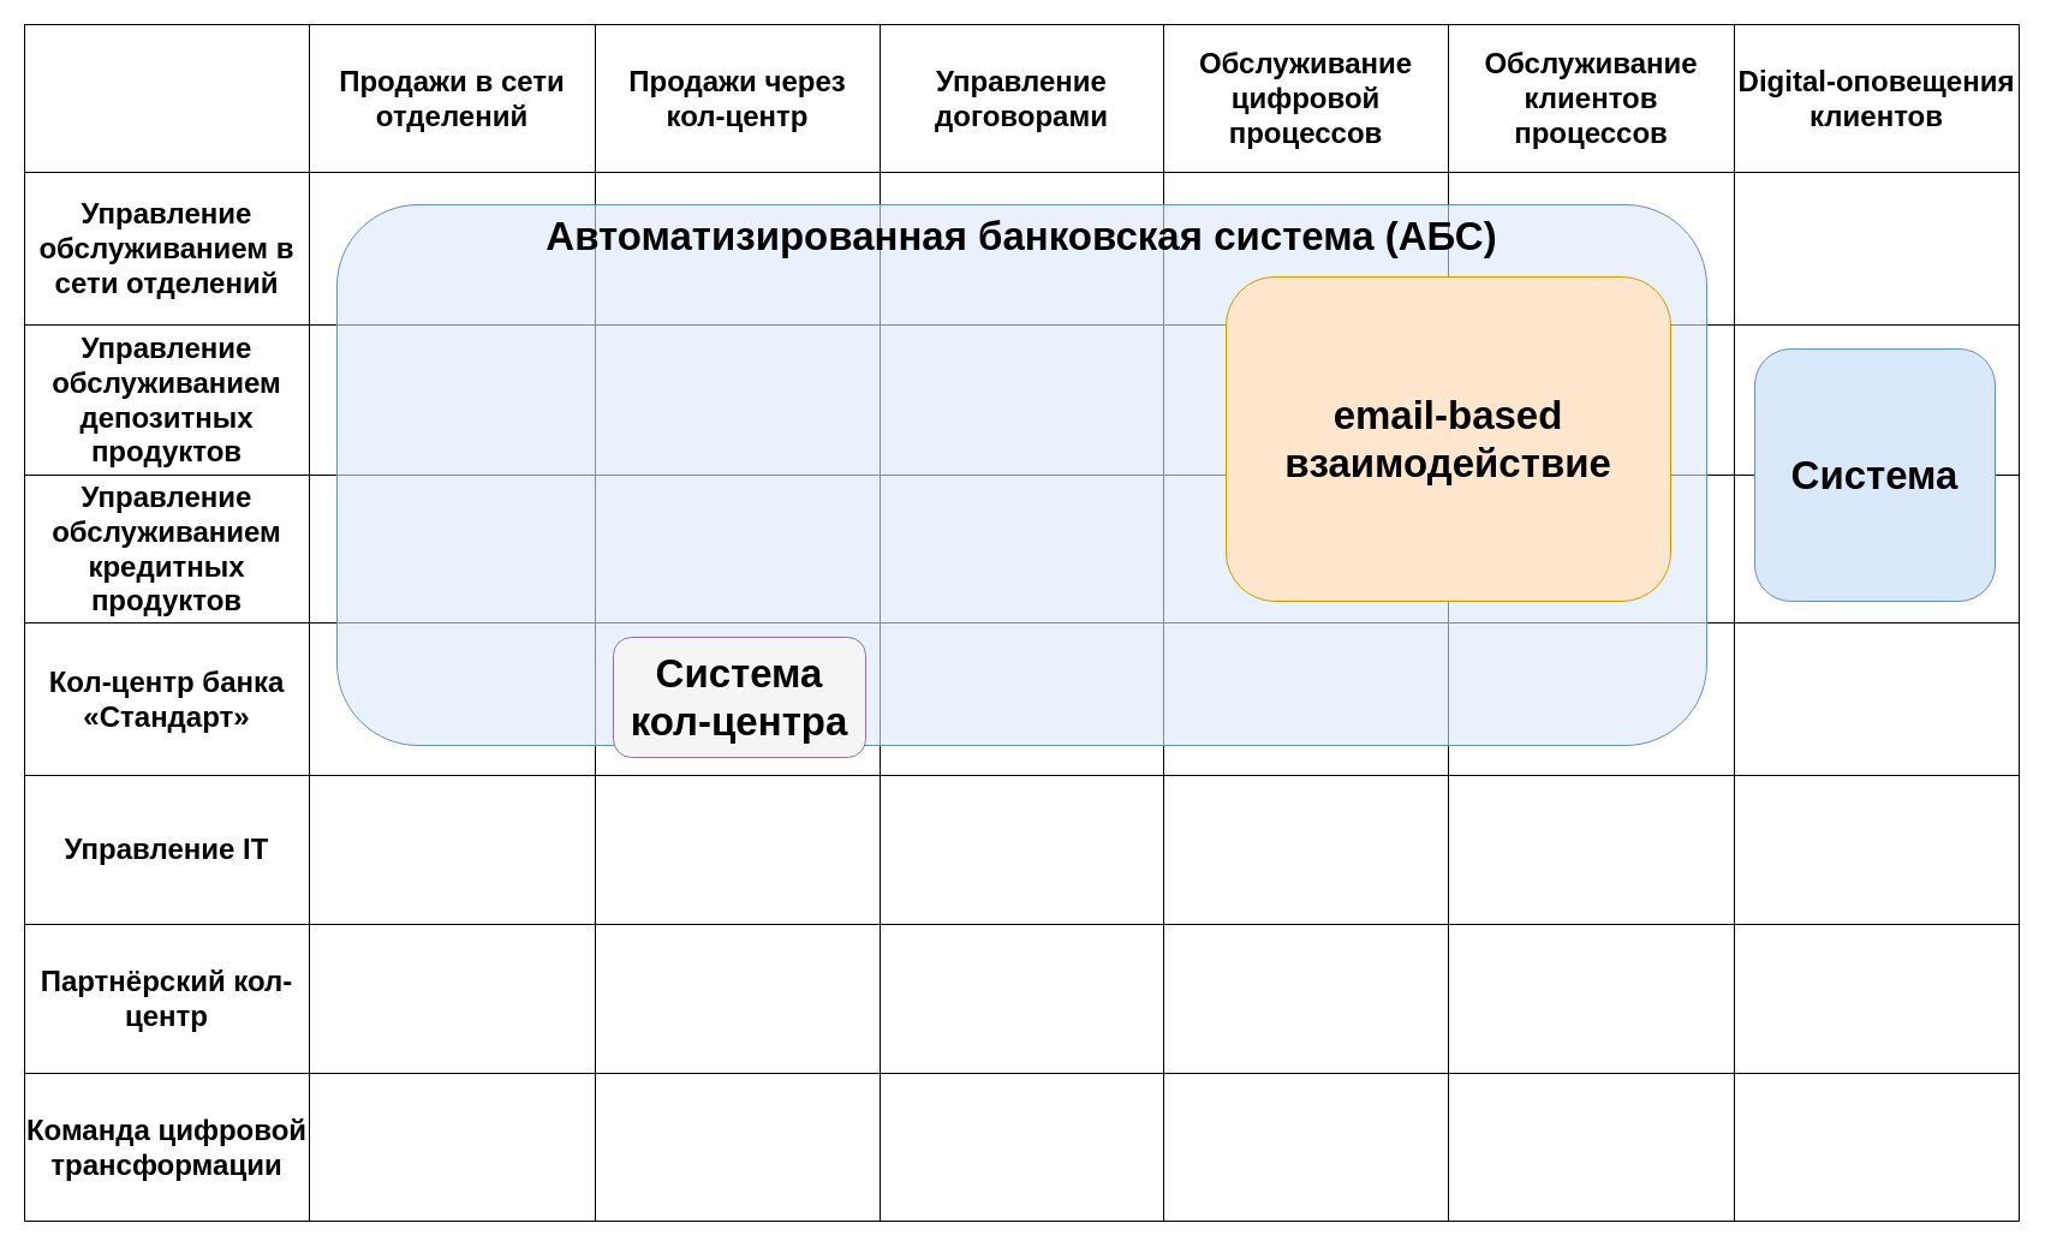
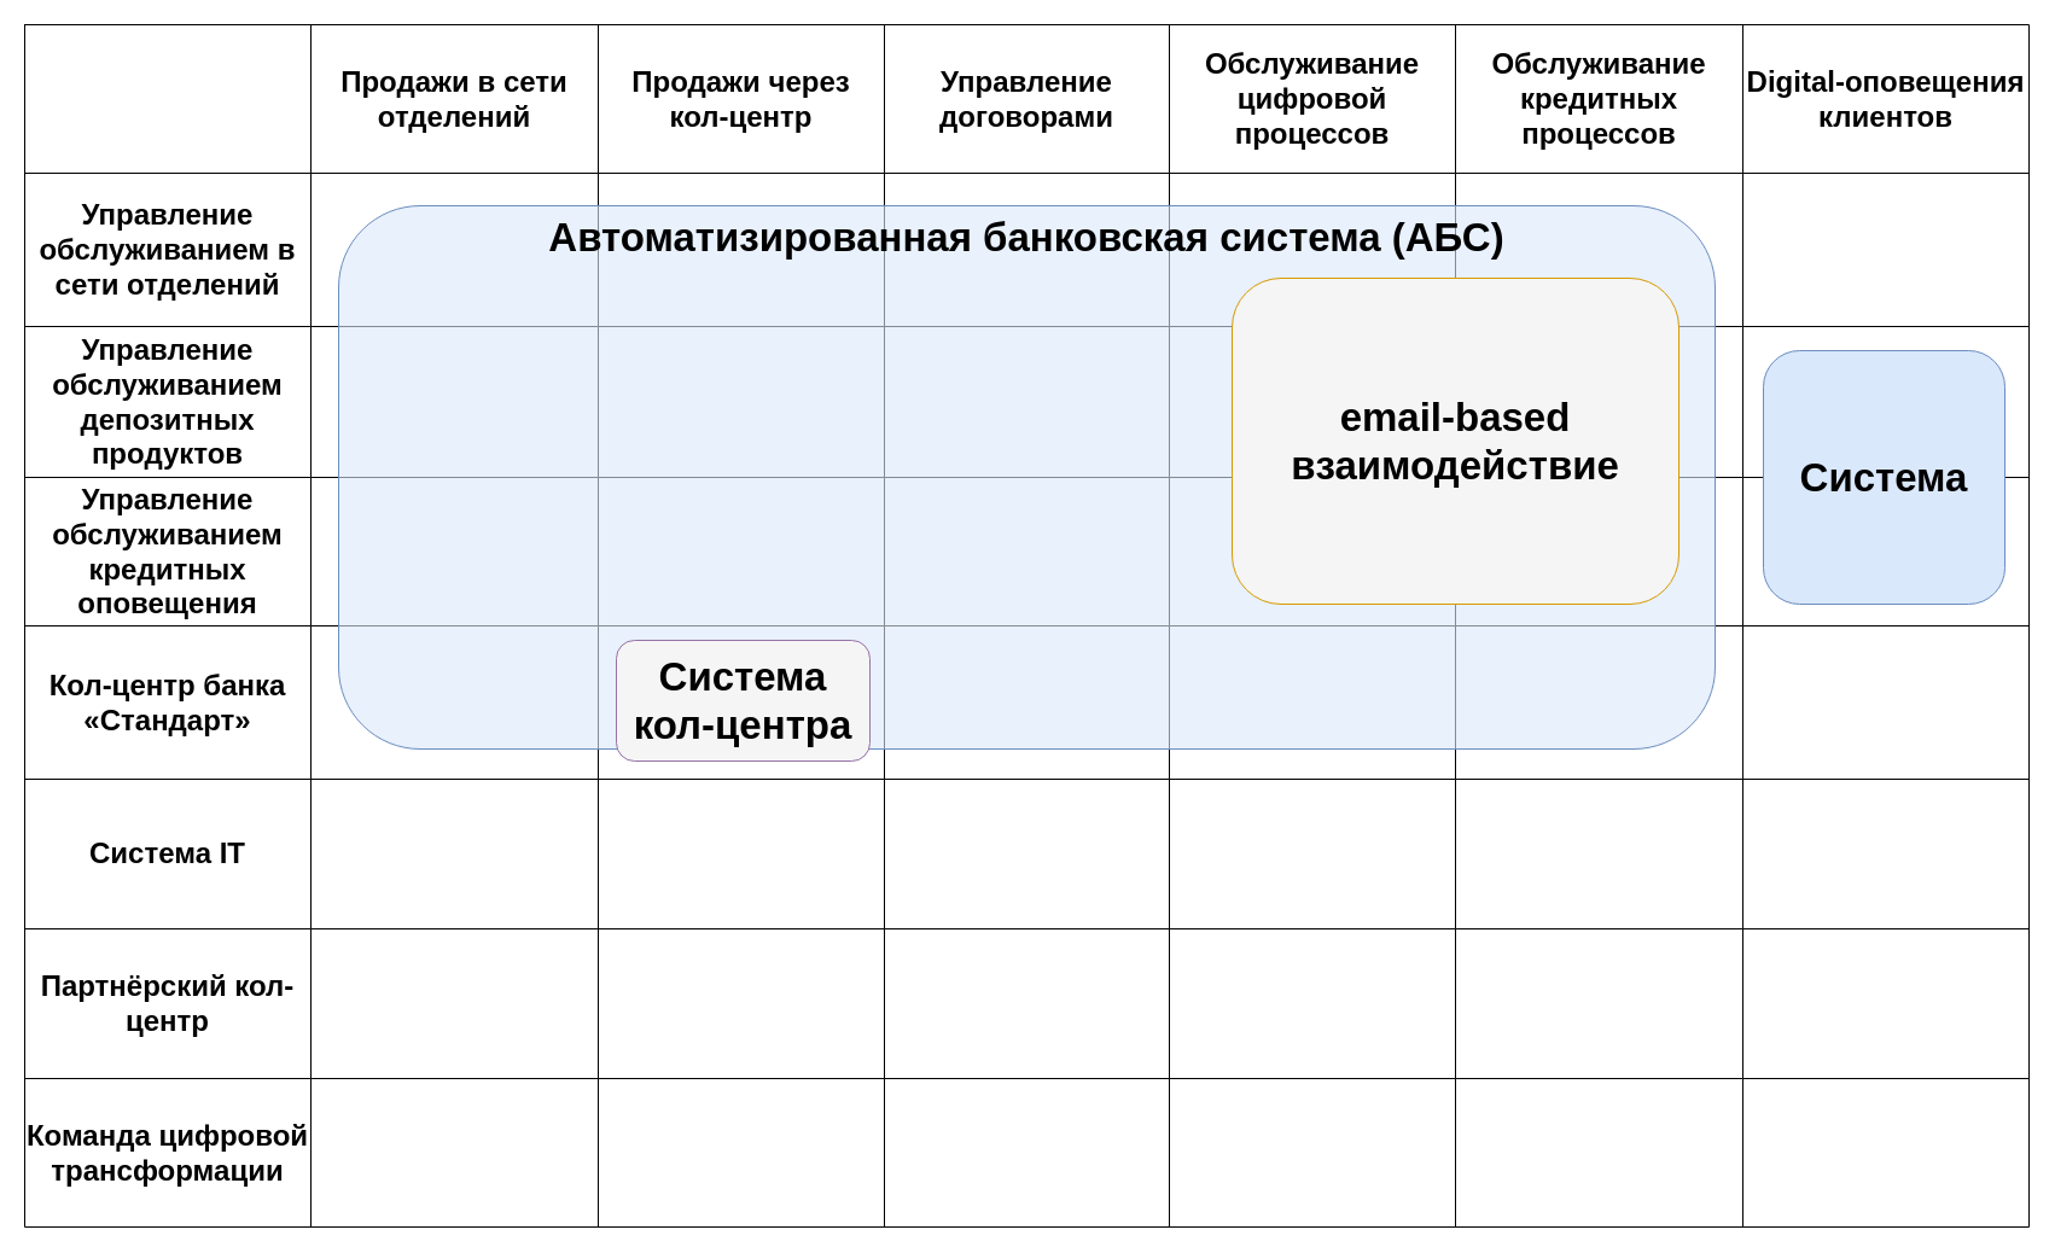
- <mxCell id="9" value="&lt;span style=&quot;font-size: 24px;&quot;&gt;&lt;b&gt;Обслуживание клиентов процессов&lt;/b&gt;&lt;/span&gt;" style="shape=partialRectangle;html=1;whiteSpace=wrap;connectable=0;strokeColor=inherit;overflow=hidden;fillColor=none;top=0;left=0;bottom=0;right=0;pointerEvents=1;" parent="3" vertex="1"><mxGeometry x="1185" width="238" height="123" as="geometry"><mxRectangle width="238" height="123" as="alternateBounds" /></mxGeometry></mxCell>
+ <mxCell id="9" value="&lt;span style=&quot;font-size: 24px;&quot;&gt;&lt;b&gt;Обслуживание кредитных процессов&lt;/b&gt;&lt;/span&gt;" style="shape=partialRectangle;html=1;whiteSpace=wrap;connectable=0;strokeColor=inherit;overflow=hidden;fillColor=none;top=0;left=0;bottom=0;right=0;pointerEvents=1;" parent="3" vertex="1"><mxGeometry x="1185" width="238" height="123" as="geometry"><mxRectangle width="238" height="123" as="alternateBounds" /></mxGeometry></mxCell>
- <mxCell id="70" value="email-based взаимодействие" style="rounded=1;whiteSpace=wrap;html=1;fillColor=#ffe6cc;strokeColor=#d79b00;fontSize=33;fontStyle=1" parent="1" vertex="1"><mxGeometry x="1020" y="230" width="370" height="270" as="geometry" /></mxCell>
+ <mxCell id="70" value="email-based взаимодействие" style="rounded=1;whiteSpace=wrap;html=1;fillColor=#f5f5f5;strokeColor=#d79b00;fontSize=33;fontStyle=1;" parent="1" vertex="1"><mxGeometry x="1020" y="230" width="370" height="270" as="geometry" /></mxCell>
- <mxCell id="28" value="&lt;b style=&quot;color: light-dark(rgb(0, 0, 0), rgb(255, 255, 255)); background-color: transparent; font-size: 24px;&quot;&gt;Управление обслуживанием кредитных продуктов&lt;/b&gt;&lt;b style=&quot;font-size: 24px;&quot;&gt;&lt;/b&gt;" style="shape=partialRectangle;html=1;whiteSpace=wrap;connectable=0;strokeColor=inherit;overflow=hidden;fillColor=none;top=0;left=0;bottom=0;right=0;pointerEvents=1;" parent="27" vertex="1"><mxGeometry width="237" height="123" as="geometry"><mxRectangle width="237" height="123" as="alternateBounds" /></mxGeometry></mxCell>
+ <mxCell id="28" value="&lt;b style=&quot;color: light-dark(rgb(0, 0, 0), rgb(255, 255, 255)); background-color: transparent; font-size: 24px;&quot;&gt;Управление обслуживанием кредитных оповещения&lt;/b&gt;&lt;b style=&quot;font-size: 24px;&quot;&gt;&lt;/b&gt;" style="shape=partialRectangle;html=1;whiteSpace=wrap;connectable=0;strokeColor=inherit;overflow=hidden;fillColor=none;top=0;left=0;bottom=0;right=0;pointerEvents=1;" parent="27" vertex="1"><mxGeometry width="237" height="123" as="geometry"><mxRectangle width="237" height="123" as="alternateBounds" /></mxGeometry></mxCell>
- <mxCell id="44" value="&lt;div&gt;&lt;b style=&quot;background-color: transparent; color: light-dark(rgb(0, 0, 0), rgb(255, 255, 255)); font-size: 24px;&quot;&gt;Управление IT&lt;/b&gt;&lt;/div&gt;" style="shape=partialRectangle;html=1;whiteSpace=wrap;connectable=0;strokeColor=inherit;overflow=hidden;fillColor=none;top=0;left=0;bottom=0;right=0;pointerEvents=1;" parent="43" vertex="1"><mxGeometry width="237" height="124" as="geometry"><mxRectangle width="237" height="124" as="alternateBounds" /></mxGeometry></mxCell>
+ <mxCell id="44" value="&lt;div&gt;&lt;b style=&quot;background-color: transparent; color: light-dark(rgb(0, 0, 0), rgb(255, 255, 255)); font-size: 24px;&quot;&gt;Система IT&lt;/b&gt;&lt;/div&gt;" style="shape=partialRectangle;html=1;whiteSpace=wrap;connectable=0;strokeColor=inherit;overflow=hidden;fillColor=none;top=0;left=0;bottom=0;right=0;pointerEvents=1;" parent="43" vertex="1"><mxGeometry width="237" height="124" as="geometry"><mxRectangle width="237" height="124" as="alternateBounds" /></mxGeometry></mxCell>
